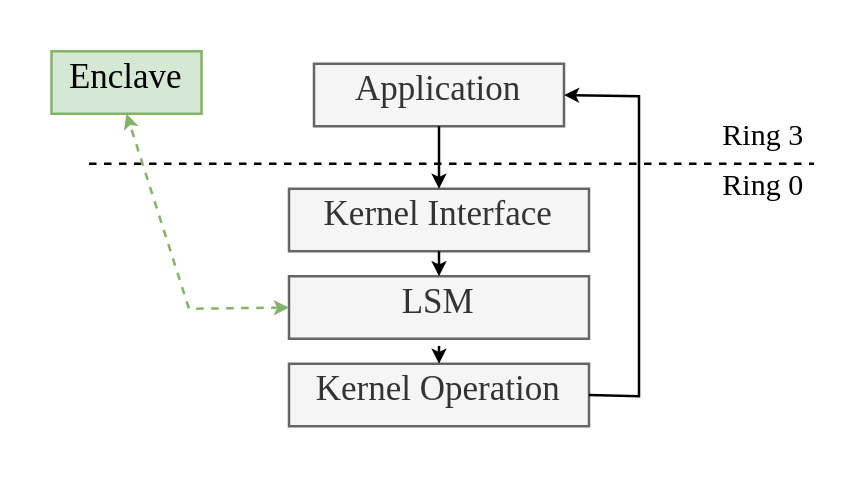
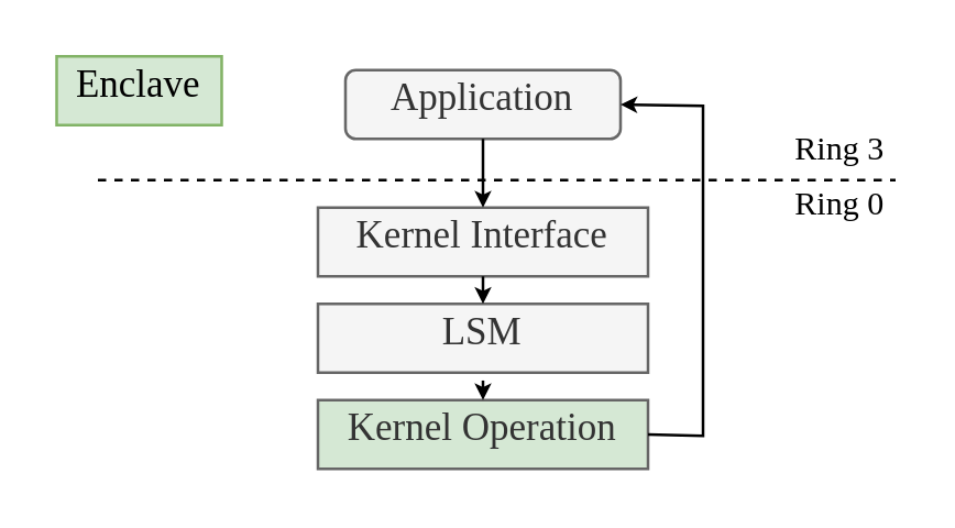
- <mxCell id="3" value="Application" style="rounded=0;whiteSpace=wrap;html=1;fillColor=#f5f5f5;strokeColor=#666666;fontColor=#333333;fontFamily=Linux Libertine O;spacingBottom=4;fontSize=14;" parent="1" vertex="1"><mxGeometry x="125" y="25" width="100" height="25" as="geometry" /></mxCell>
+ <mxCell id="3" value="Application" style="whiteSpace=wrap;html=1;fillColor=#f5f5f5;strokeColor=#666666;fontColor=#333333;fontFamily=Linux Libertine O;spacingBottom=4;fontSize=14;rounded=1;" parent="1" vertex="1"><mxGeometry x="125" y="25" width="100" height="25" as="geometry" /></mxCell>
- <mxCell id="12" value="" style="endArrow=classic;startArrow=classic;html=1;strokeWidth=1;entryX=0.5;entryY=1;entryDx=0;entryDy=0;exitX=0;exitY=0.5;exitDx=0;exitDy=0;rounded=0;fillColor=#d5e8d4;strokeColor=#82b366;endSize=3;startSize=3;dashed=1;" parent="1" source="5" target="7" edge="1"><mxGeometry width="50" height="50" relative="1" as="geometry"><mxPoint x="125" y="95" as="sourcePoint" /><mxPoint x="175" y="45" as="targetPoint" /><Array as="points"><mxPoint x="75" y="123" /></Array></mxGeometry></mxCell>
- <mxCell id="6" value="Kernel Operation" style="rounded=0;whiteSpace=wrap;html=1;fillColor=#f5f5f5;strokeColor=#666666;fontColor=#333333;fontFamily=Linux Libertine O;spacingBottom=4;fontSize=14;" parent="1" vertex="1"><mxGeometry x="115" y="145" width="120" height="25" as="geometry" /></mxCell>
+ <mxCell id="6" value="Kernel Operation" style="rounded=0;whiteSpace=wrap;html=1;fillColor=#d5e8d4;strokeColor=#666666;fontColor=#333333;fontFamily=Linux Libertine O;spacingBottom=4;fontSize=14;" parent="1" vertex="1"><mxGeometry x="115" y="145" width="120" height="25" as="geometry" /></mxCell>
